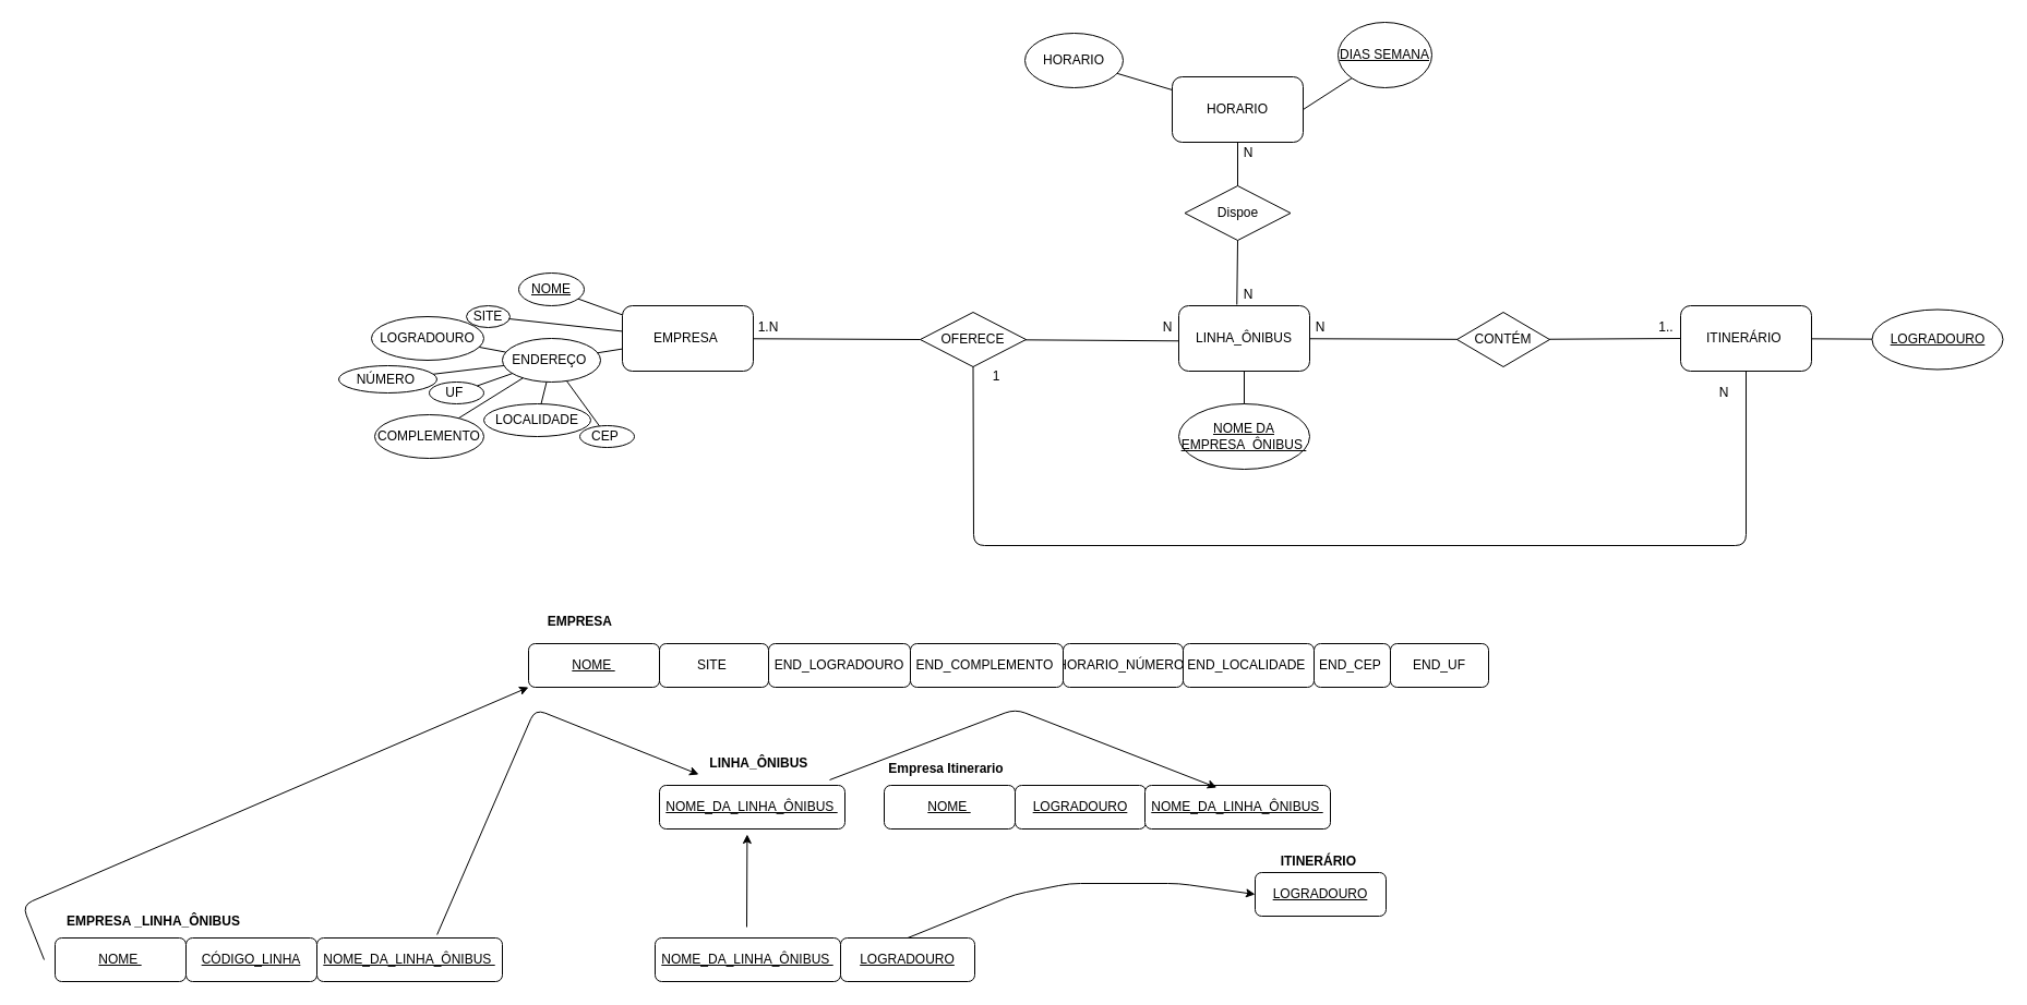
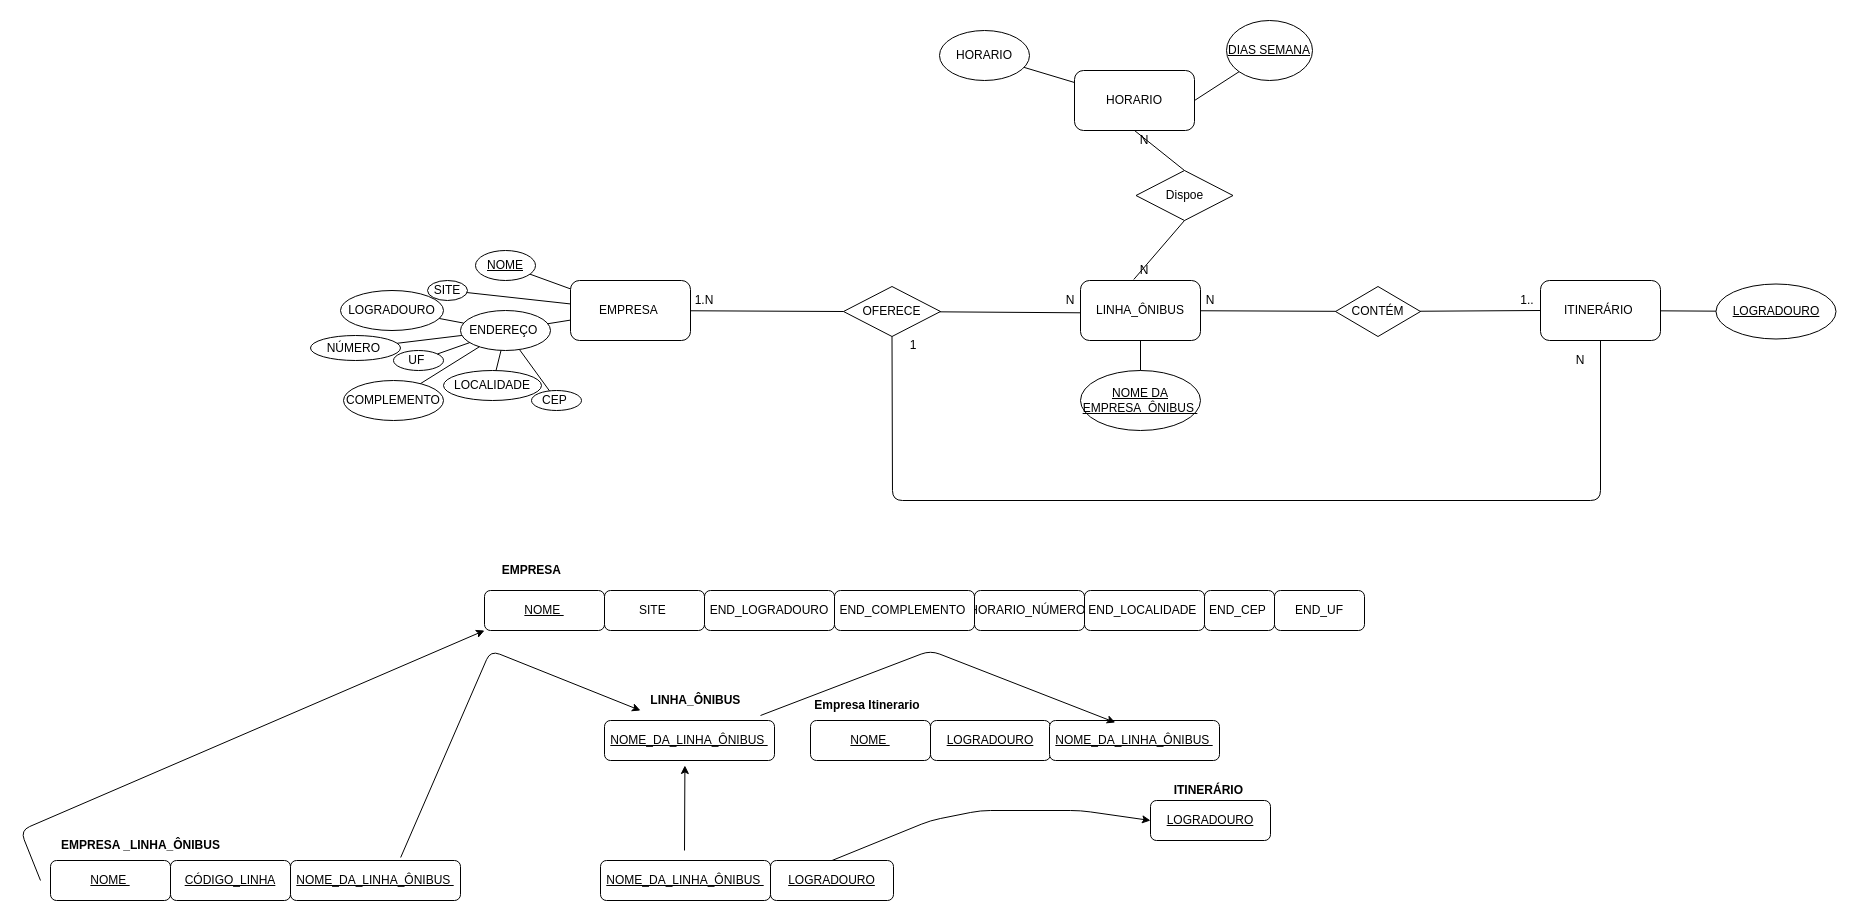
- <mxCell id="64" value="Dispoe" style="rhombus;whiteSpace=wrap;html=1;" vertex="1" parent="1"><mxGeometry x="1085.5" y="170" width="97" height="50" as="geometry" /></mxCell>
+ <mxCell id="64" value="Dispoe" style="rhombus;whiteSpace=wrap;html=1;" vertex="1" parent="1"><mxGeometry x="1135.5" y="170" width="97" height="50" as="geometry" /></mxCell>
